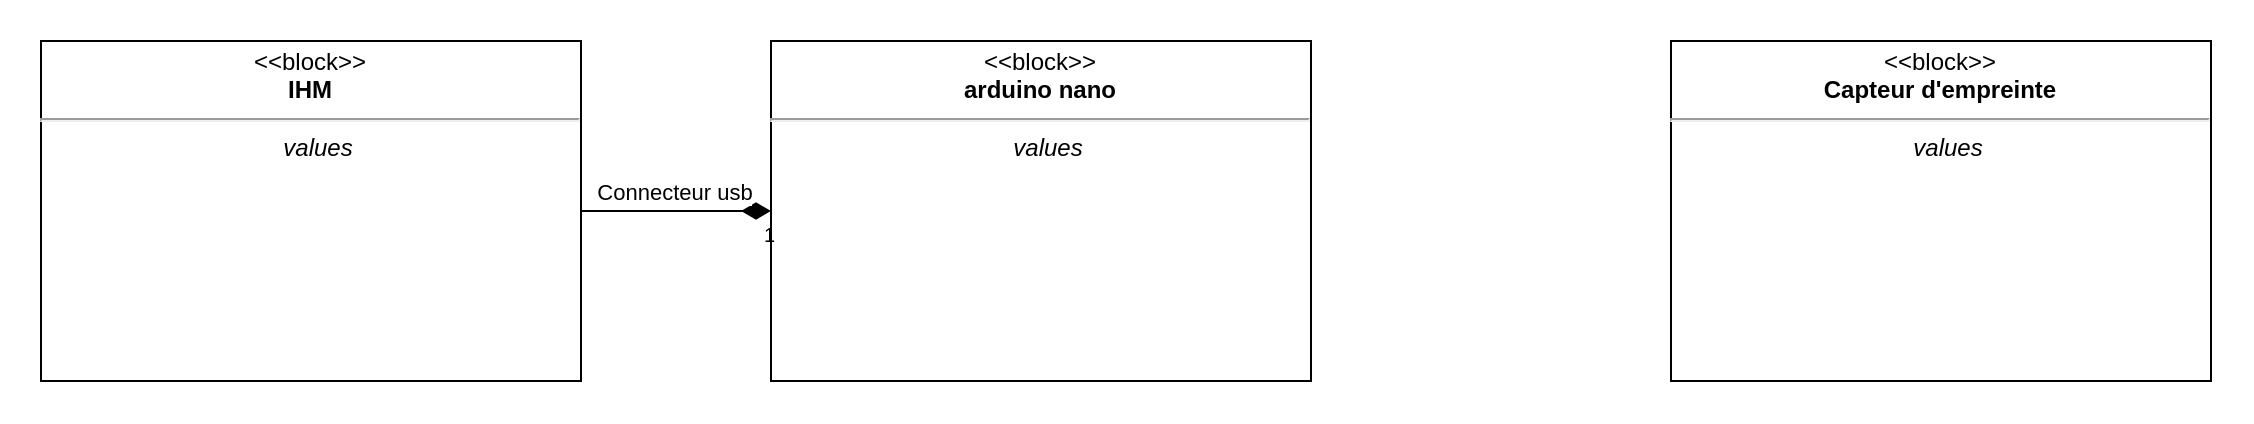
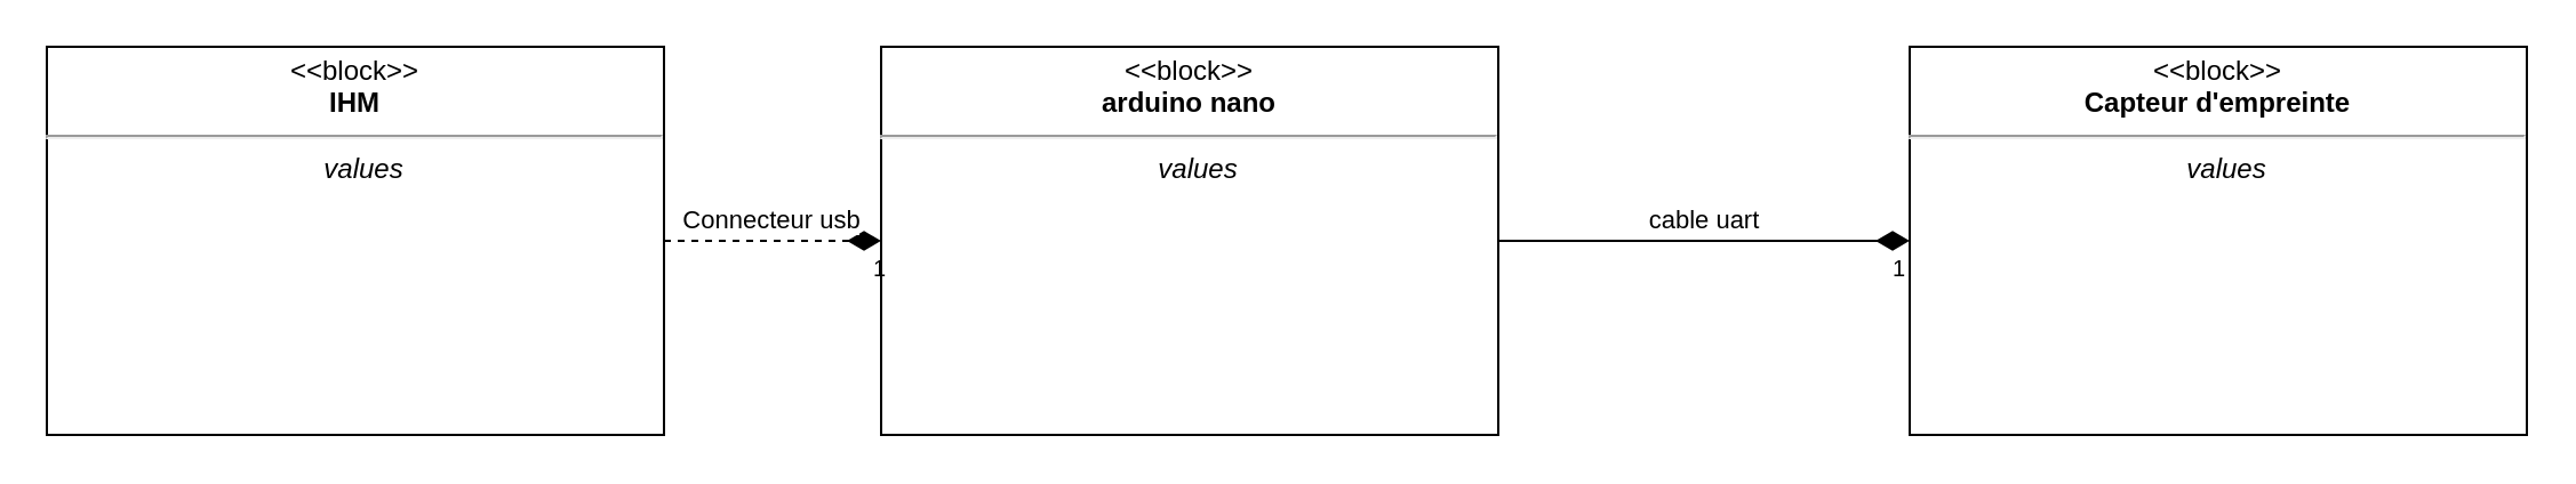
- <mxCell id="5" value="Connecteur usb" style="verticalAlign=bottom;html=1;endArrow=none;edgeStyle=orthogonalEdgeStyle;startFill=1;startSize=12;startArrow=diamondThin;exitX=0;exitY=0.5;exitDx=0;exitDy=0;entryX=1;entryY=0.5;entryDx=0;entryDy=0;" parent="1" source="4" target="2" edge="1"><mxGeometry relative="1" as="geometry"><mxPoint x="45" y="210" as="sourcePoint" /><mxPoint x="295" y="210" as="targetPoint" /></mxGeometry></mxCell>
+ <mxCell id="5" value="Connecteur usb" style="verticalAlign=bottom;html=1;endArrow=none;edgeStyle=orthogonalEdgeStyle;startFill=1;startSize=12;startArrow=diamondThin;exitX=0;exitY=0.5;exitDx=0;exitDy=0;entryX=1;entryY=0.5;entryDx=0;entryDy=0;dashed=1;" parent="1" source="4" target="2" edge="1"><mxGeometry relative="1" as="geometry"><mxPoint x="45" y="210" as="sourcePoint" /><mxPoint x="295" y="210" as="targetPoint" /></mxGeometry></mxCell>
+ <mxCell id="10" value="cable uart" style="verticalAlign=bottom;html=1;endArrow=none;edgeStyle=orthogonalEdgeStyle;startFill=1;startSize=12;startArrow=diamondThin;entryX=1;entryY=0.5;entryDx=0;entryDy=0;" parent="1" source="3" target="4" edge="1"><mxGeometry relative="1" as="geometry"><mxPoint x="395" y="115" as="sourcePoint" /><mxPoint x="315" y="115" as="targetPoint" /></mxGeometry></mxCell>
+ <mxCell id="11" value="1" style="resizable=0;html=1;align=left;verticalAlign=top;labelBackgroundColor=none;fontSize=10" parent="10" connectable="0" vertex="1"><mxGeometry x="-0.9" relative="1" as="geometry" /></mxCell>
+ <mxCell id="12" value="" style="resizable=0;html=1;align=left;verticalAlign=bottom;labelBackgroundColor=none;fontSize=10" parent="10" connectable="0" vertex="1"><mxGeometry x="-0.9" relative="1" as="geometry" /></mxCell>
+ <mxCell id="13" value="" style="resizable=0;html=1;align=right;verticalAlign=top;labelBackgroundColor=none;fontSize=10" parent="10" connectable="0" vertex="1"><mxGeometry x="0.9" relative="1" as="geometry" /></mxCell>
+ <mxCell id="14" value="" style="resizable=0;html=1;align=right;verticalAlign=bottom;labelBackgroundColor=none;fontSize=10" parent="10" connectable="0" vertex="1"><mxGeometry x="0.9" relative="1" as="geometry" /></mxCell>
